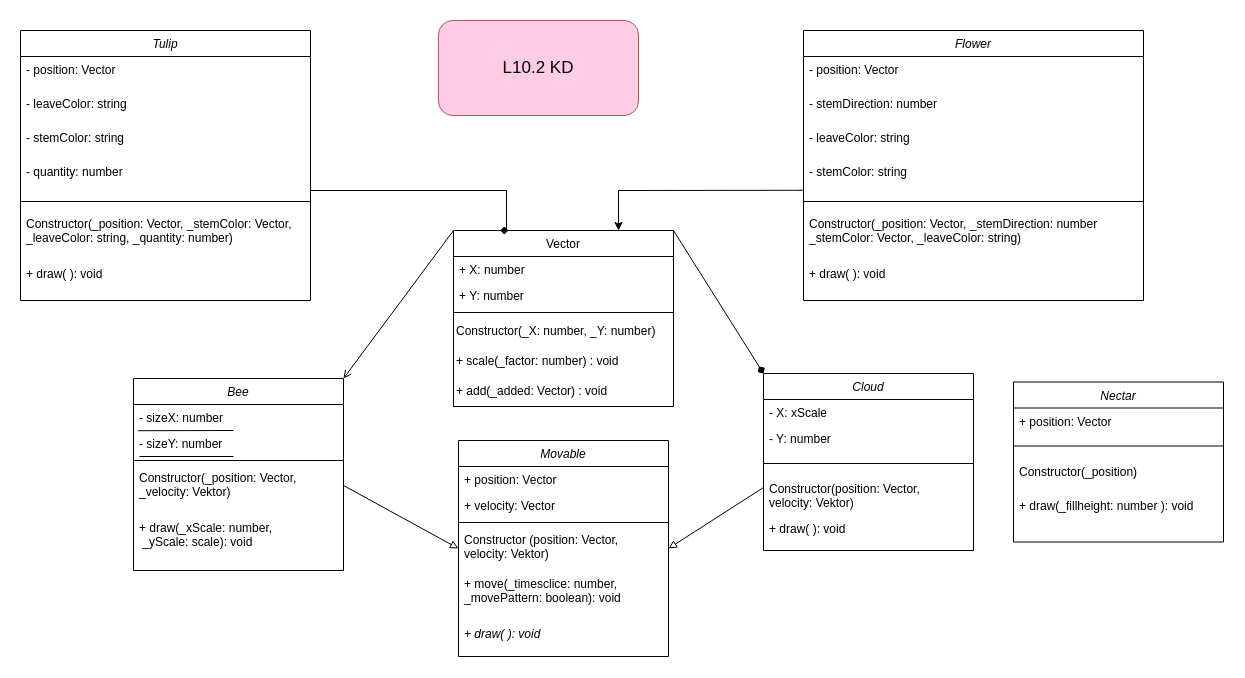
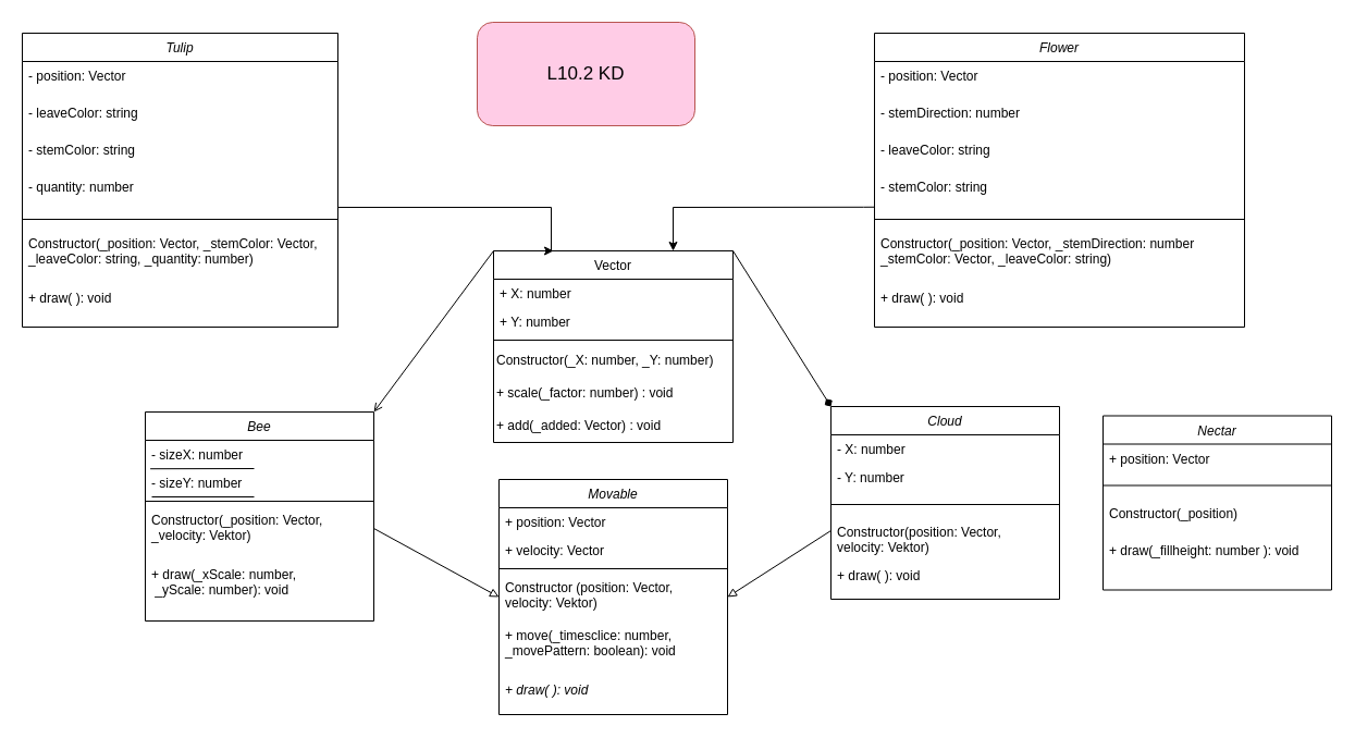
- <mxCell id="35" style="edgeStyle=orthogonalEdgeStyle;rounded=0;orthogonalLoop=1;jettySize=auto;html=1;entryX=0.25;entryY=0;entryDx=0;entryDy=0;startArrow=none;startFill=0;endArrow=diamond;" parent="1" source="36" target="16" edge="1"><mxGeometry relative="1" as="geometry"><Array as="points"><mxPoint x="506" y="190" /></Array></mxGeometry></mxCell>
+ <mxCell id="35" style="edgeStyle=orthogonalEdgeStyle;rounded=0;orthogonalLoop=1;jettySize=auto;html=1;entryX=0.25;entryY=0;entryDx=0;entryDy=0;startArrow=none;startFill=0;" parent="1" source="36" target="16" edge="1"><mxGeometry relative="1" as="geometry"><Array as="points"><mxPoint x="506" y="190" /></Array></mxGeometry></mxCell>
- <mxCell id="3" value="- X: xScale" style="text;align=left;verticalAlign=top;spacingLeft=4;spacingRight=4;overflow=hidden;rotatable=0;points=[[0,0.5],[1,0.5]];portConstraint=eastwest;rounded=0;shadow=0;html=0;" vertex="1" parent="2"><mxGeometry y="26" width="210" height="26" as="geometry" /></mxCell>
+ <mxCell id="3" value="- X: number" style="text;align=left;verticalAlign=top;spacingLeft=4;spacingRight=4;overflow=hidden;rotatable=0;points=[[0,0.5],[1,0.5]];portConstraint=eastwest;rounded=0;shadow=0;html=0;" vertex="1" parent="2"><mxGeometry y="26" width="210" height="26" as="geometry" /></mxCell>
- <mxCell id="14" value="+ draw(_xScale: number,&#10; _yScale: scale): void" style="text;align=left;verticalAlign=top;spacingLeft=4;spacingRight=4;overflow=hidden;rotatable=0;points=[[0,0.5],[1,0.5]];portConstraint=eastwest;" parent="8" vertex="1"><mxGeometry y="136" width="210" height="52" as="geometry" /></mxCell>
+ <mxCell id="14" value="+ draw(_xScale: number,&#10; _yScale: number): void" style="text;align=left;verticalAlign=top;spacingLeft=4;spacingRight=4;overflow=hidden;rotatable=0;points=[[0,0.5],[1,0.5]];portConstraint=eastwest;" parent="8" vertex="1"><mxGeometry y="136" width="210" height="52" as="geometry" /></mxCell>
